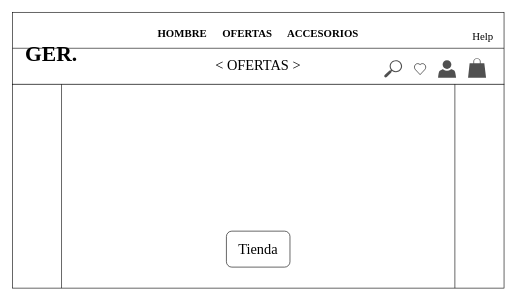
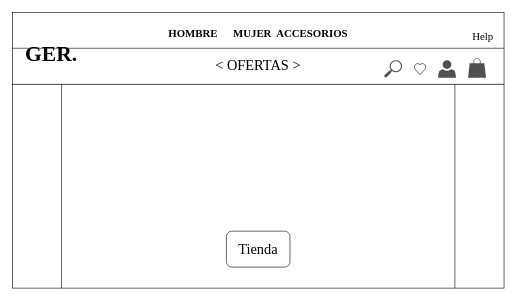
- <mxCell id="5" value="&lt;font style=&quot;font-size: 18px&quot;&gt;&lt;b&gt;HOMBRE &lt;span style=&quot;white-space: pre&quot;&gt;&#09;&lt;/span&gt;OFERTAS &lt;span style=&quot;white-space: pre&quot;&gt;&#09;&lt;/span&gt;ACCESORIOS&lt;/b&gt;&lt;/font&gt;" style="text;html=1;strokeColor=none;fillColor=none;align=center;verticalAlign=middle;whiteSpace=wrap;rounded=0;fontFamily=Tahoma;fontSize=36;" vertex="1" parent="1"><mxGeometry x="260" y="35" width="340" height="30" as="geometry" /></mxCell>
+ <mxCell id="5" value="&lt;font style=&quot;font-size: 18px&quot;&gt;&lt;b&gt;HOMBRE &lt;span style=&quot;white-space: pre&quot;&gt;&#09;&lt;/span&gt;MUJER &lt;span style=&quot;white-space: pre&quot;&gt;&#09;&lt;/span&gt;ACCESORIOS&lt;/b&gt;&lt;/font&gt;" style="text;html=1;strokeColor=none;fillColor=none;align=center;verticalAlign=middle;whiteSpace=wrap;rounded=0;fontFamily=Tahoma;fontSize=36;" vertex="1" parent="1"><mxGeometry x="260" y="35" width="340" height="30" as="geometry" /></mxCell>
